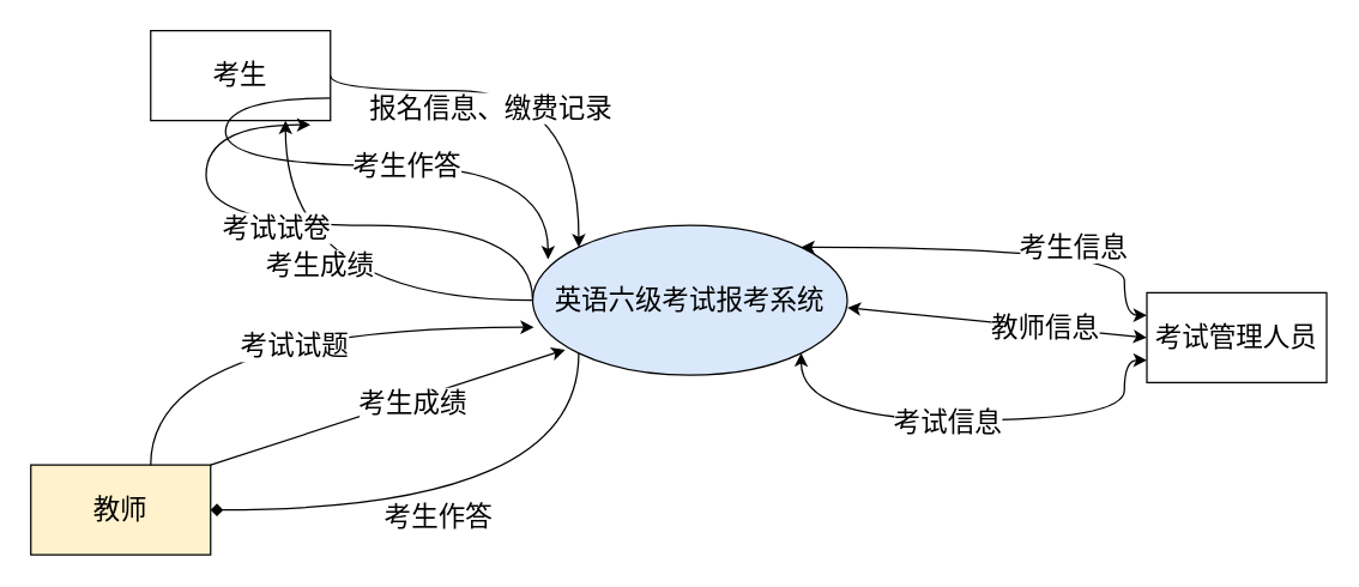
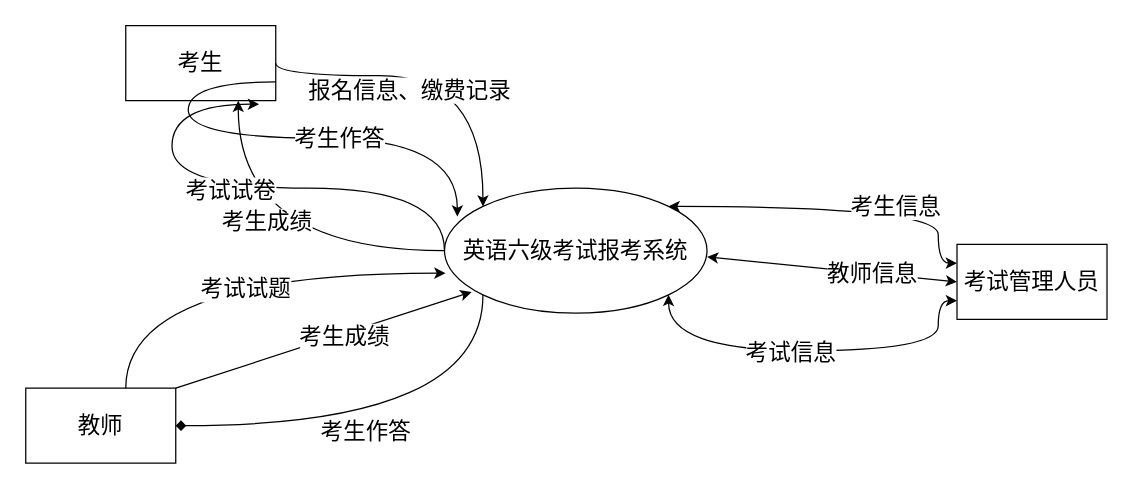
- <mxCell id="5" value="英语六级考试报考系统" style="ellipse;whiteSpace=wrap;html=1;fontSize=18;fillColor=#dae8fc;" vertex="1" parent="1"><mxGeometry x="355" y="150" width="210" height="100" as="geometry" /></mxCell>
+ <mxCell id="5" value="英语六级考试报考系统" style="ellipse;whiteSpace=wrap;html=1;fontSize=18;" vertex="1" parent="1"><mxGeometry x="355" y="150" width="210" height="100" as="geometry" /></mxCell>
- <mxCell id="3" value="教师" style="rounded=0;whiteSpace=wrap;html=1;fontSize=18;fillColor=#fff2cc;" vertex="1" parent="1"><mxGeometry x="20" y="310" width="120" height="60" as="geometry" /></mxCell>
+ <mxCell id="3" value="教师" style="rounded=0;whiteSpace=wrap;html=1;fontSize=18;" vertex="1" parent="1"><mxGeometry x="20" y="310" width="120" height="60" as="geometry" /></mxCell>
